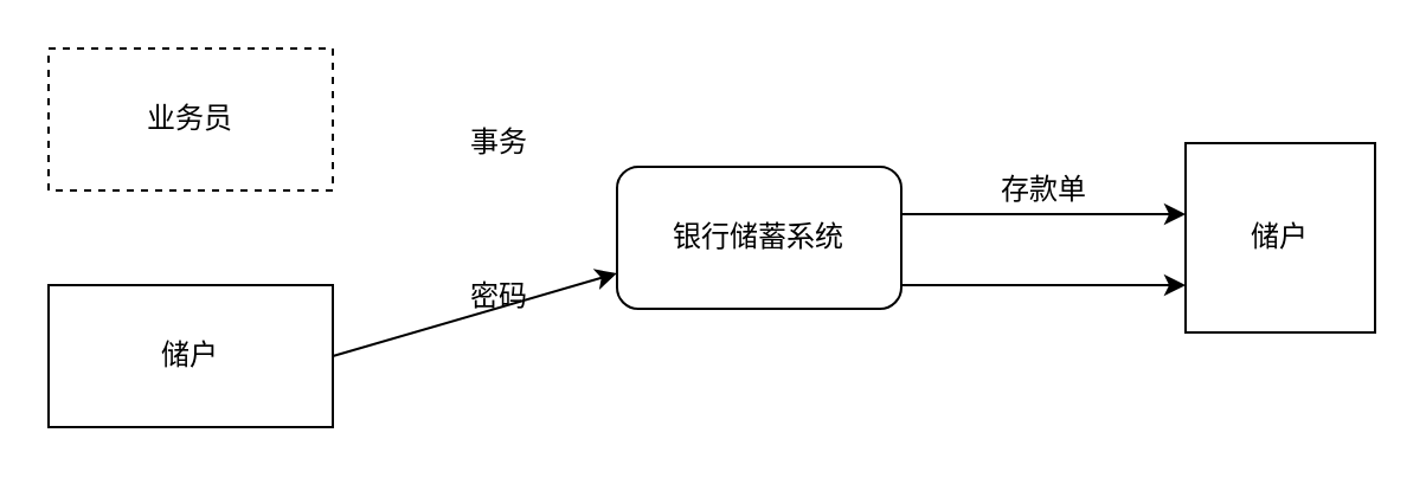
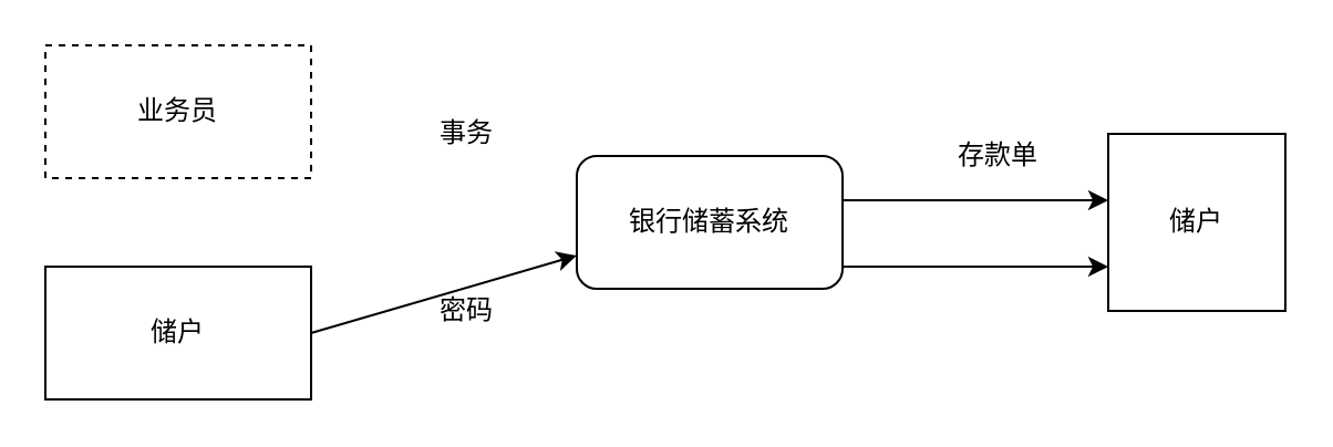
- <mxCell id="11" style="text;html=1;align=center;verticalAlign=middle;resizable=0;points=[];autosize=1;" value="存款单" parent="1" vertex="1"><mxGeometry as="geometry" x="415" y="70" width="50" height="20" /></mxCell>
+ <mxCell id="11" style="text;html=1;align=center;verticalAlign=middle;resizable=0;points=[];autosize=1;" value="存款单" parent="1" vertex="1"><mxGeometry x="425" y="60" as="geometry" width="50" height="20" /></mxCell>
- <mxCell id="7" style="text;html=1;align=center;verticalAlign=middle;resizable=0;points=[];autosize=1;" value="密码" parent="1" vertex="1"><mxGeometry x="190" y="115" as="geometry" width="40" height="20" /></mxCell>
+ <mxCell id="7" style="text;html=1;align=center;verticalAlign=middle;resizable=0;points=[];autosize=1;" value="密码" parent="1" vertex="1"><mxGeometry as="geometry" x="190" y="130" width="40" height="20" /></mxCell>
